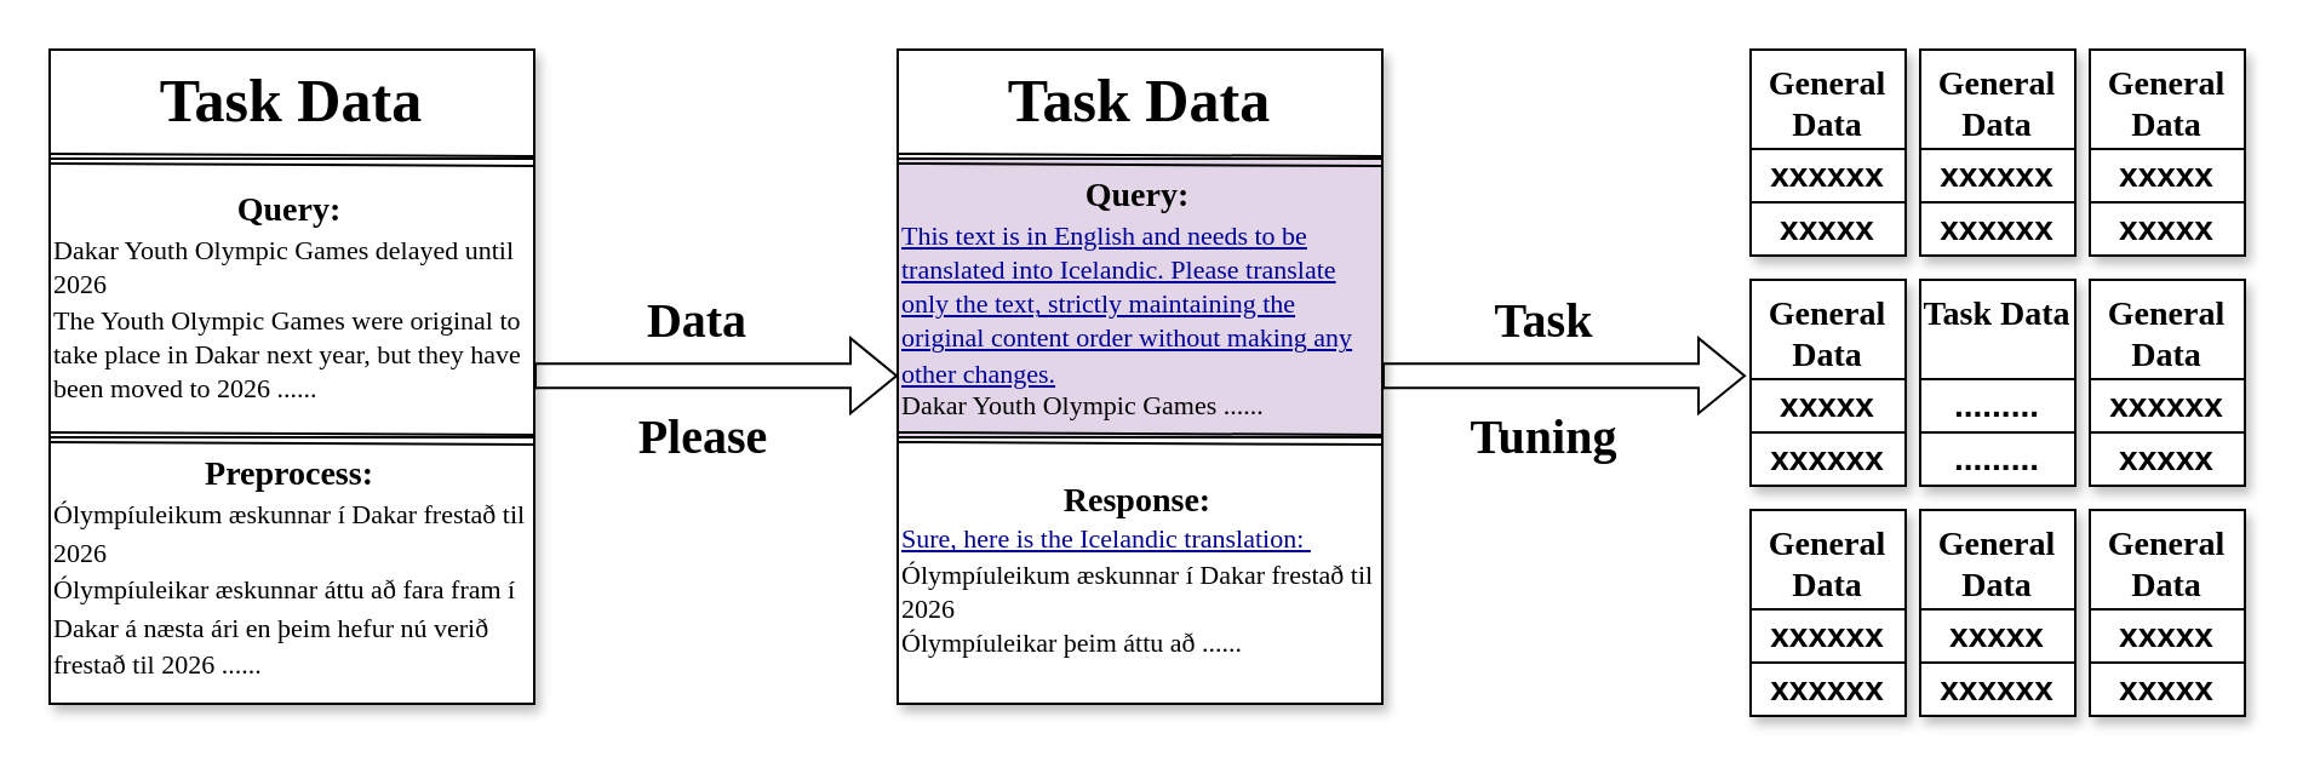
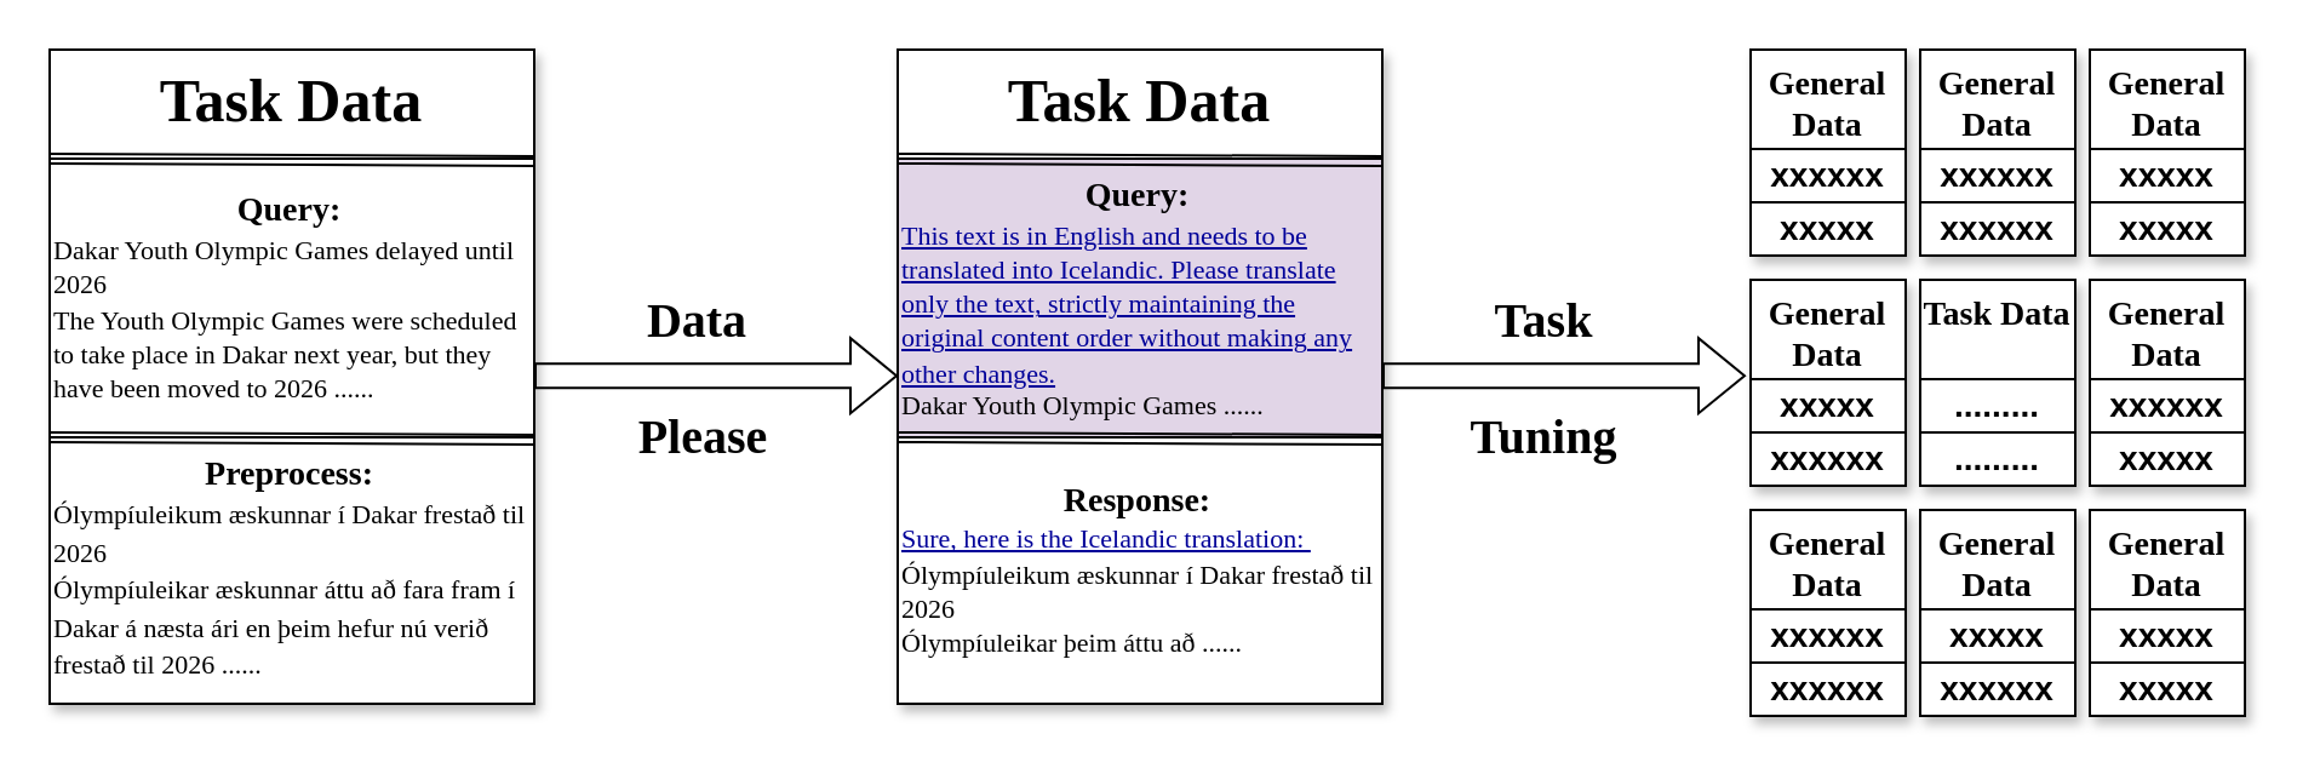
- <mxCell id="4" value="&lt;div style=&quot;text-align: center; font-size: 14px;&quot;&gt;&lt;span style=&quot;background-color: initial;&quot;&gt;&lt;b&gt;&lt;font style=&quot;font-size: 14px;&quot;&gt;Query&lt;/font&gt;:&amp;nbsp;&lt;/b&gt;&lt;/span&gt;&lt;/div&gt;&lt;div style=&quot;font-size: 11px; line-height: 130%;&quot;&gt;&lt;font style=&quot;font-size: 11px;&quot;&gt;Dakar Youth Olympic Games delayed until 2026&lt;/font&gt;&lt;/div&gt;&lt;div style=&quot;font-size: 11px; line-height: 130%;&quot;&gt;&lt;font style=&quot;font-size: 11px;&quot;&gt;The Youth Olympic Games were original to take place in Dakar next year, but they have been moved to 2026 ......&lt;/font&gt;&lt;/div&gt;" style="whiteSpace=wrap;html=1;align=left;fontFamily=Comic Sans MS;textShadow=0;strokeColor=default;strokeWidth=1;verticalAlign=middle;" vertex="1" parent="1"><mxGeometry x="20" y="65" width="200" height="115" as="geometry" /></mxCell>
+ <mxCell id="4" value="&lt;div style=&quot;text-align: center; font-size: 14px;&quot;&gt;&lt;span style=&quot;background-color: initial;&quot;&gt;&lt;b&gt;&lt;font style=&quot;font-size: 14px;&quot;&gt;Query&lt;/font&gt;:&amp;nbsp;&lt;/b&gt;&lt;/span&gt;&lt;/div&gt;&lt;div style=&quot;font-size: 11px; line-height: 130%;&quot;&gt;&lt;font style=&quot;font-size: 11px;&quot;&gt;Dakar Youth Olympic Games delayed until 2026&lt;/font&gt;&lt;/div&gt;&lt;div style=&quot;font-size: 11px; line-height: 130%;&quot;&gt;&lt;font style=&quot;font-size: 11px;&quot;&gt;The Youth Olympic Games were scheduled to take place in Dakar next year, but they have been moved to 2026 ......&lt;/font&gt;&lt;/div&gt;" style="whiteSpace=wrap;html=1;align=left;fontFamily=Comic Sans MS;textShadow=0;strokeColor=default;strokeWidth=1;verticalAlign=middle;" vertex="1" parent="1"><mxGeometry x="20" y="65" width="200" height="115" as="geometry" /></mxCell>
